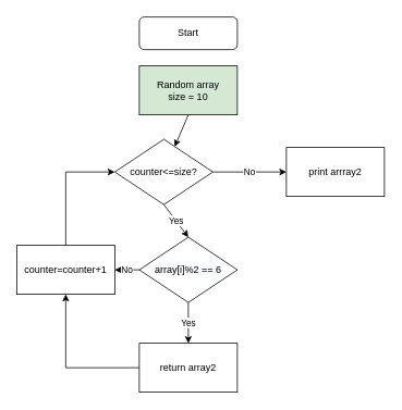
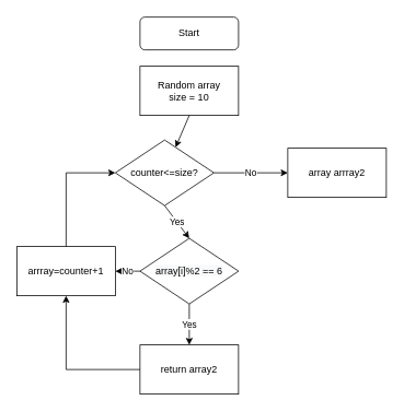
- <mxCell id="3" value="Random array&lt;br&gt;size = 10" style="rounded=0;whiteSpace=wrap;html=1;fillColor=#d5e8d4;" parent="1" vertex="1"><mxGeometry x="170" y="80" width="120" height="60" as="geometry" /></mxCell>
+ <mxCell id="3" value="Random array&lt;br&gt;size = 10" style="rounded=0;whiteSpace=wrap;html=1;" parent="1" vertex="1"><mxGeometry x="170" y="80" width="120" height="60" as="geometry" /></mxCell>
- <mxCell id="5" value="print arrray2" style="rounded=0;whiteSpace=wrap;html=1;" parent="1" vertex="1"><mxGeometry x="350" y="180" width="120" height="60" as="geometry" /></mxCell>
+ <mxCell id="5" value="array arrray2" style="rounded=0;whiteSpace=wrap;html=1;" parent="1" vertex="1"><mxGeometry x="350" y="180" width="120" height="60" as="geometry" /></mxCell>
- <mxCell id="7" value="counter=counter+1" style="rounded=0;whiteSpace=wrap;html=1;" parent="1" vertex="1"><mxGeometry x="20" y="300" width="120" height="60" as="geometry" /></mxCell>
+ <mxCell id="7" value="arrray=counter+1" style="rounded=0;whiteSpace=wrap;html=1;" parent="1" vertex="1"><mxGeometry x="20" y="300" width="120" height="60" as="geometry" /></mxCell>
